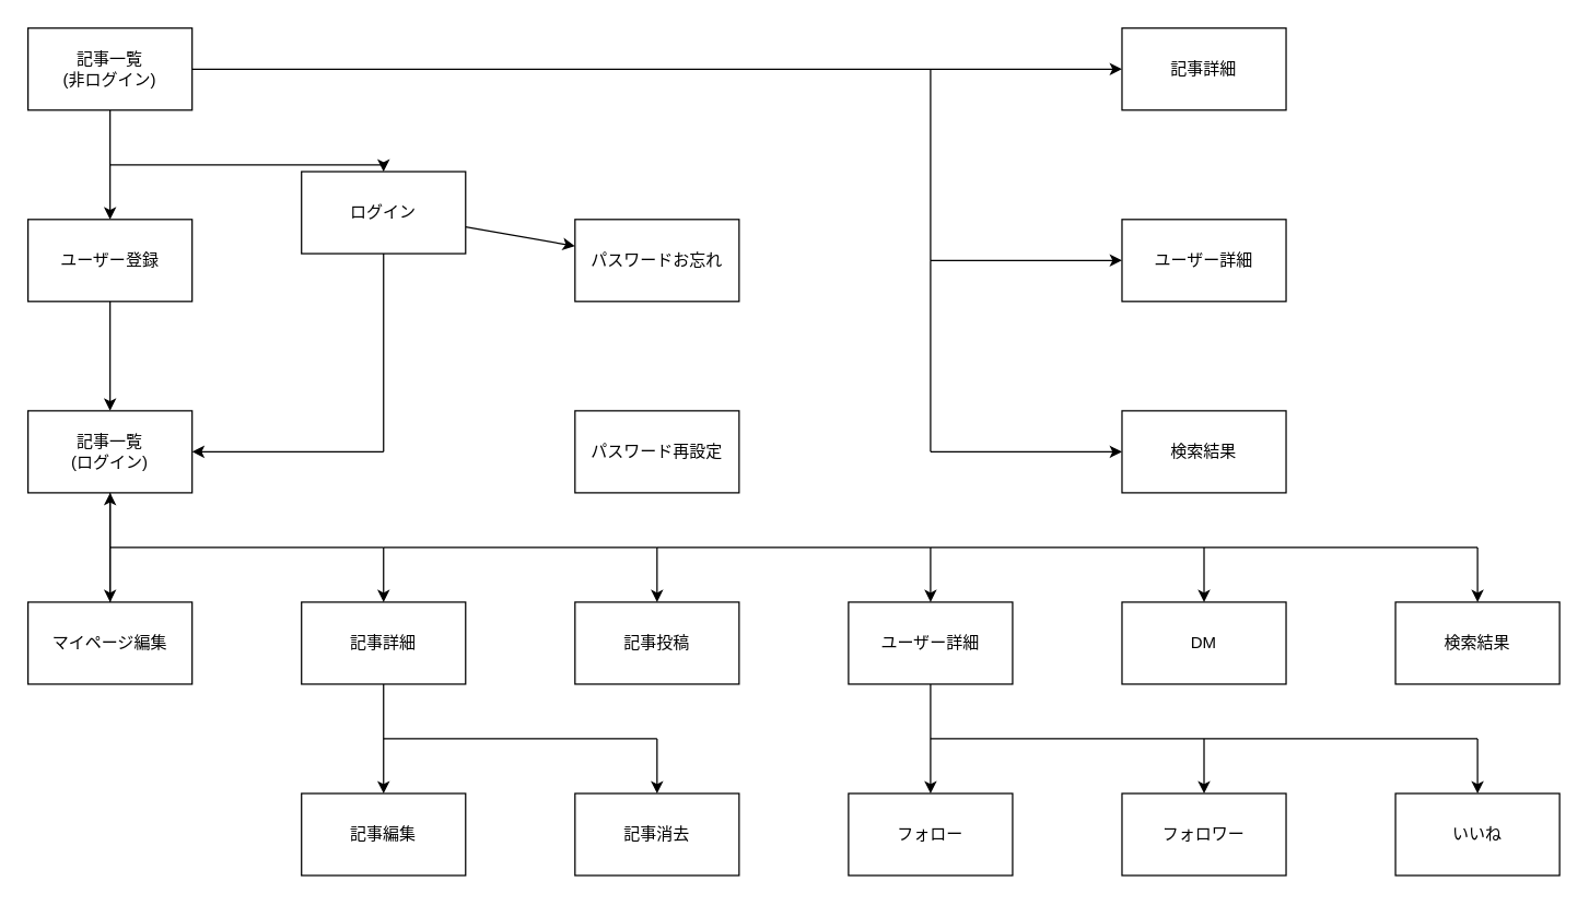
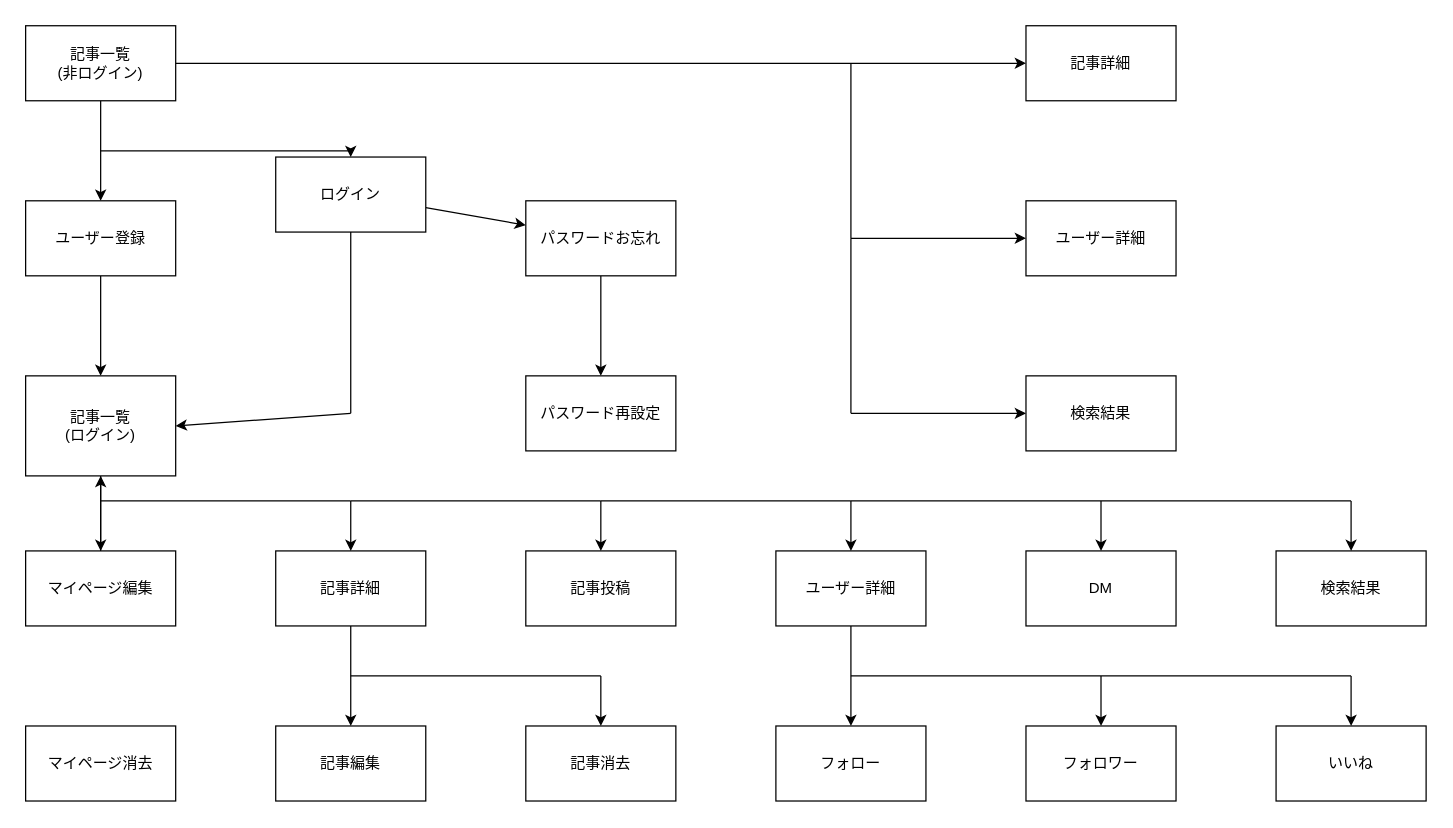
+ <mxCell id="13" value="" style="edgeStyle=none;html=1;" parent="1" source="14" target="19" edge="1"><mxGeometry relative="1" as="geometry" /></mxCell>
- <mxCell id="12" value="記事一覧&lt;br&gt;(ログイン)" style="whiteSpace=wrap;html=1;rounded=0;" parent="1" vertex="1"><mxGeometry x="20" y="300" width="120" height="60" as="geometry" /></mxCell>
+ <mxCell id="12" value="記事一覧&lt;br&gt;(ログイン)" style="whiteSpace=wrap;html=1;rounded=0;" parent="1" vertex="1"><mxGeometry x="20" y="300" width="120" height="80" as="geometry" /></mxCell>
+ <mxCell id="33" value="マイページ消去" style="whiteSpace=wrap;html=1;rounded=0;" parent="1" vertex="1"><mxGeometry x="20" y="580" width="120" height="60" as="geometry" /></mxCell>
